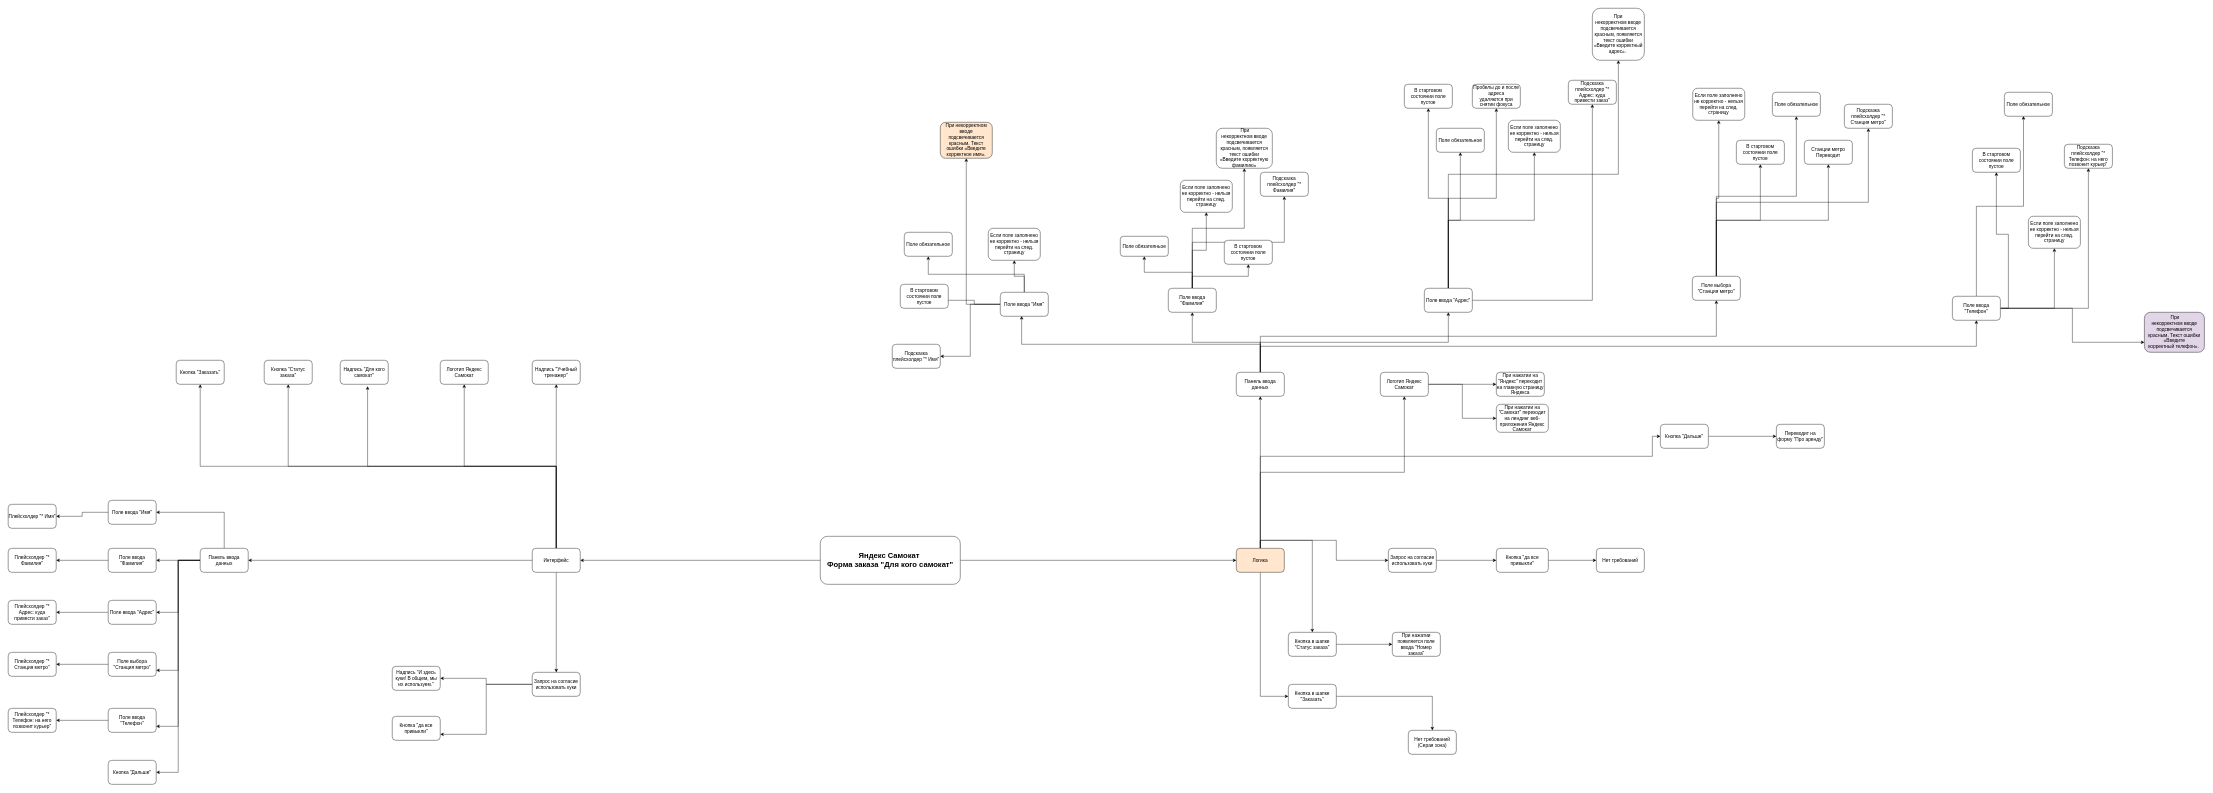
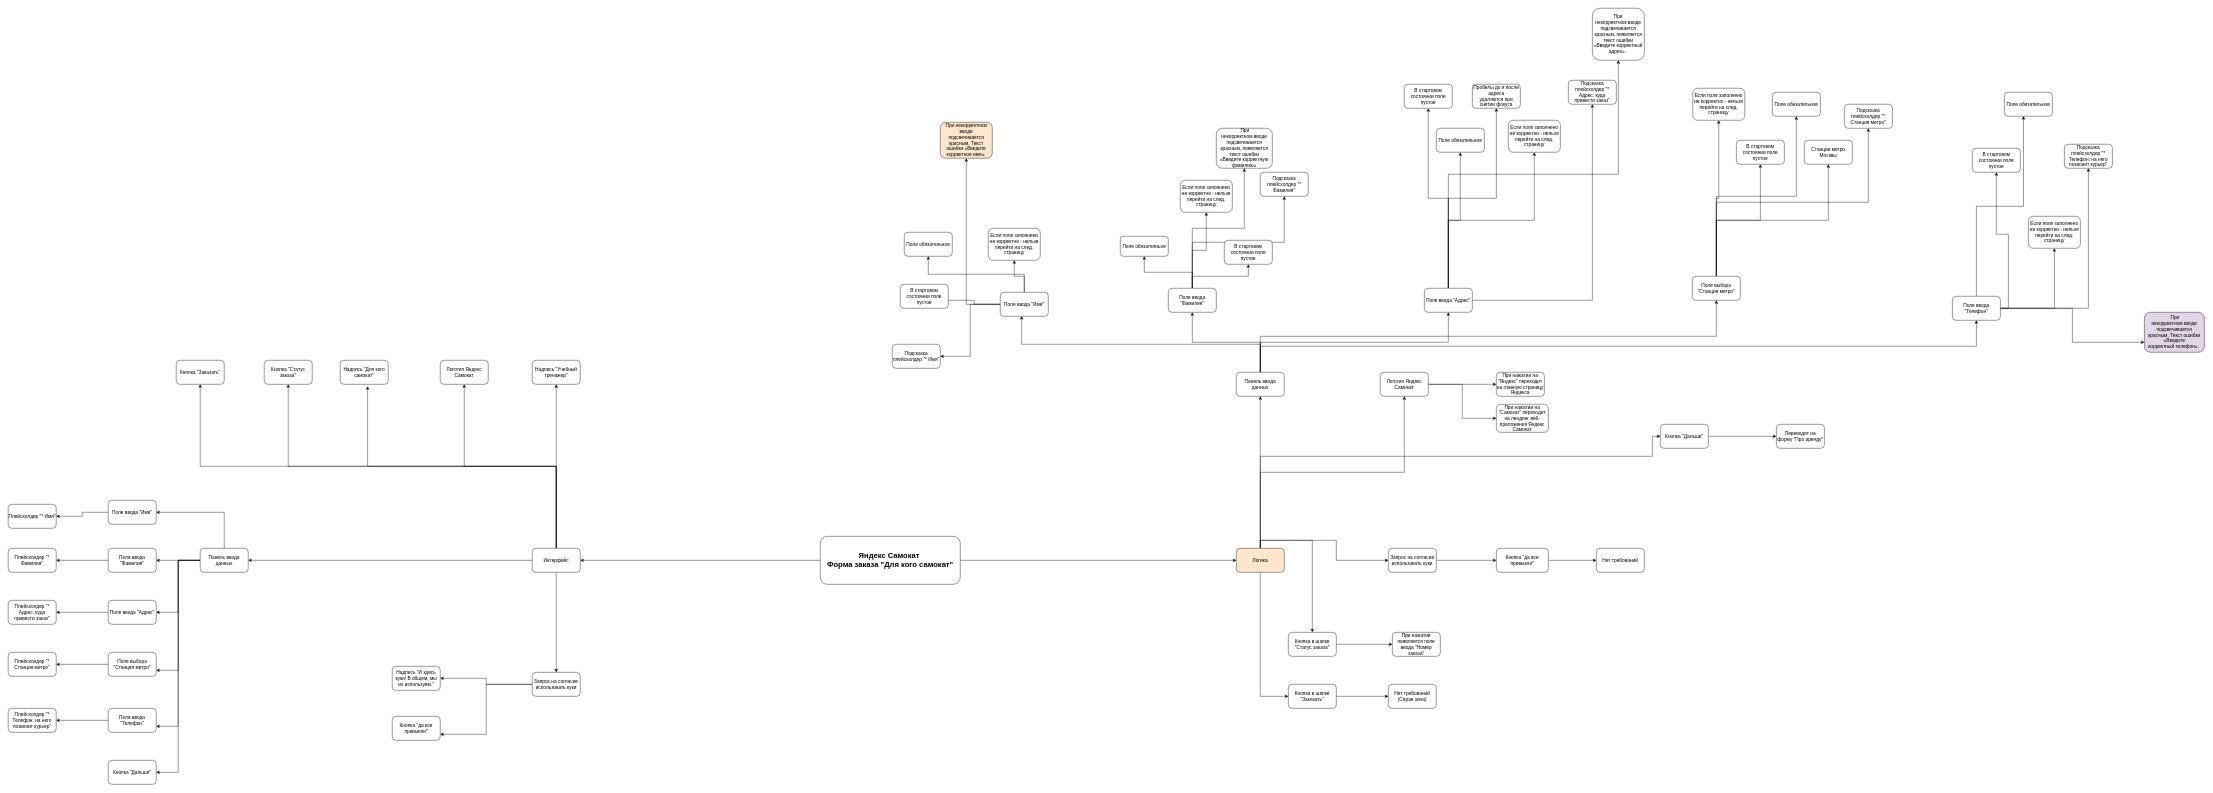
- <mxCell id="130" value="Станции метро Переводит" style="rounded=1;whiteSpace=wrap;html=1;" parent="1" vertex="1"><mxGeometry x="4510" y="350" width="120" height="60" as="geometry" /></mxCell>
+ <mxCell id="130" value="Станции метро Москвы" style="rounded=1;whiteSpace=wrap;html=1;" parent="1" vertex="1"><mxGeometry x="4510" y="350" width="120" height="60" as="geometry" /></mxCell>
- <mxCell id="134" value="Нет требований (Серая зона)" style="rounded=1;whiteSpace=wrap;html=1;" parent="1" vertex="1"><mxGeometry x="3520" y="1825" width="120" height="60" as="geometry" /></mxCell>
+ <mxCell id="134" value="Нет требований (Серая зона)" style="rounded=1;whiteSpace=wrap;html=1;" parent="1" vertex="1"><mxGeometry x="3470" y="1710" width="120" height="60" as="geometry" /></mxCell>
